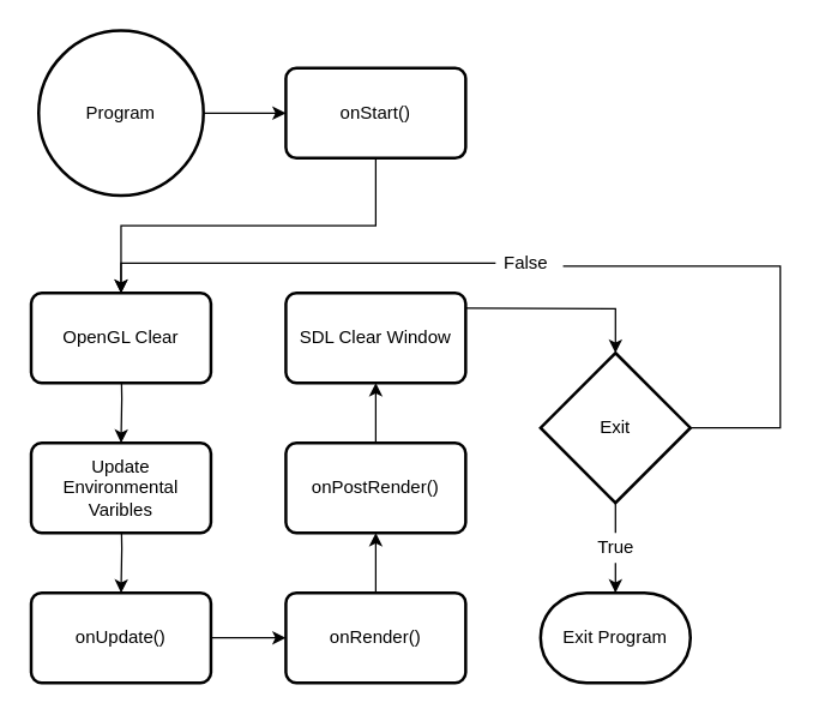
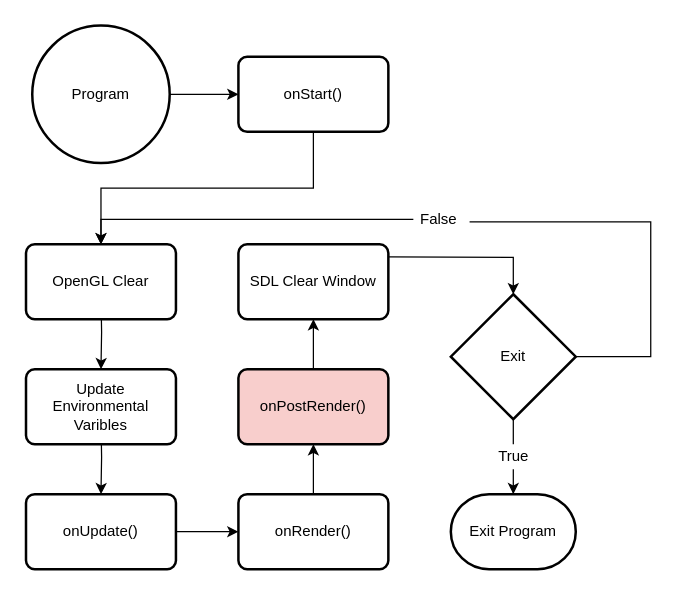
- <mxCell id="24" value="onPostRender()" style="rounded=1;whiteSpace=wrap;html=1;absoluteArcSize=1;arcSize=14;strokeWidth=2;" vertex="1" parent="1"><mxGeometry x="190" y="295" width="120" height="60" as="geometry" /></mxCell>
+ <mxCell id="24" value="onPostRender()" style="rounded=1;whiteSpace=wrap;html=1;absoluteArcSize=1;arcSize=14;strokeWidth=2;fillColor=#f8cecc;" vertex="1" parent="1"><mxGeometry x="190" y="295" width="120" height="60" as="geometry" /></mxCell>
